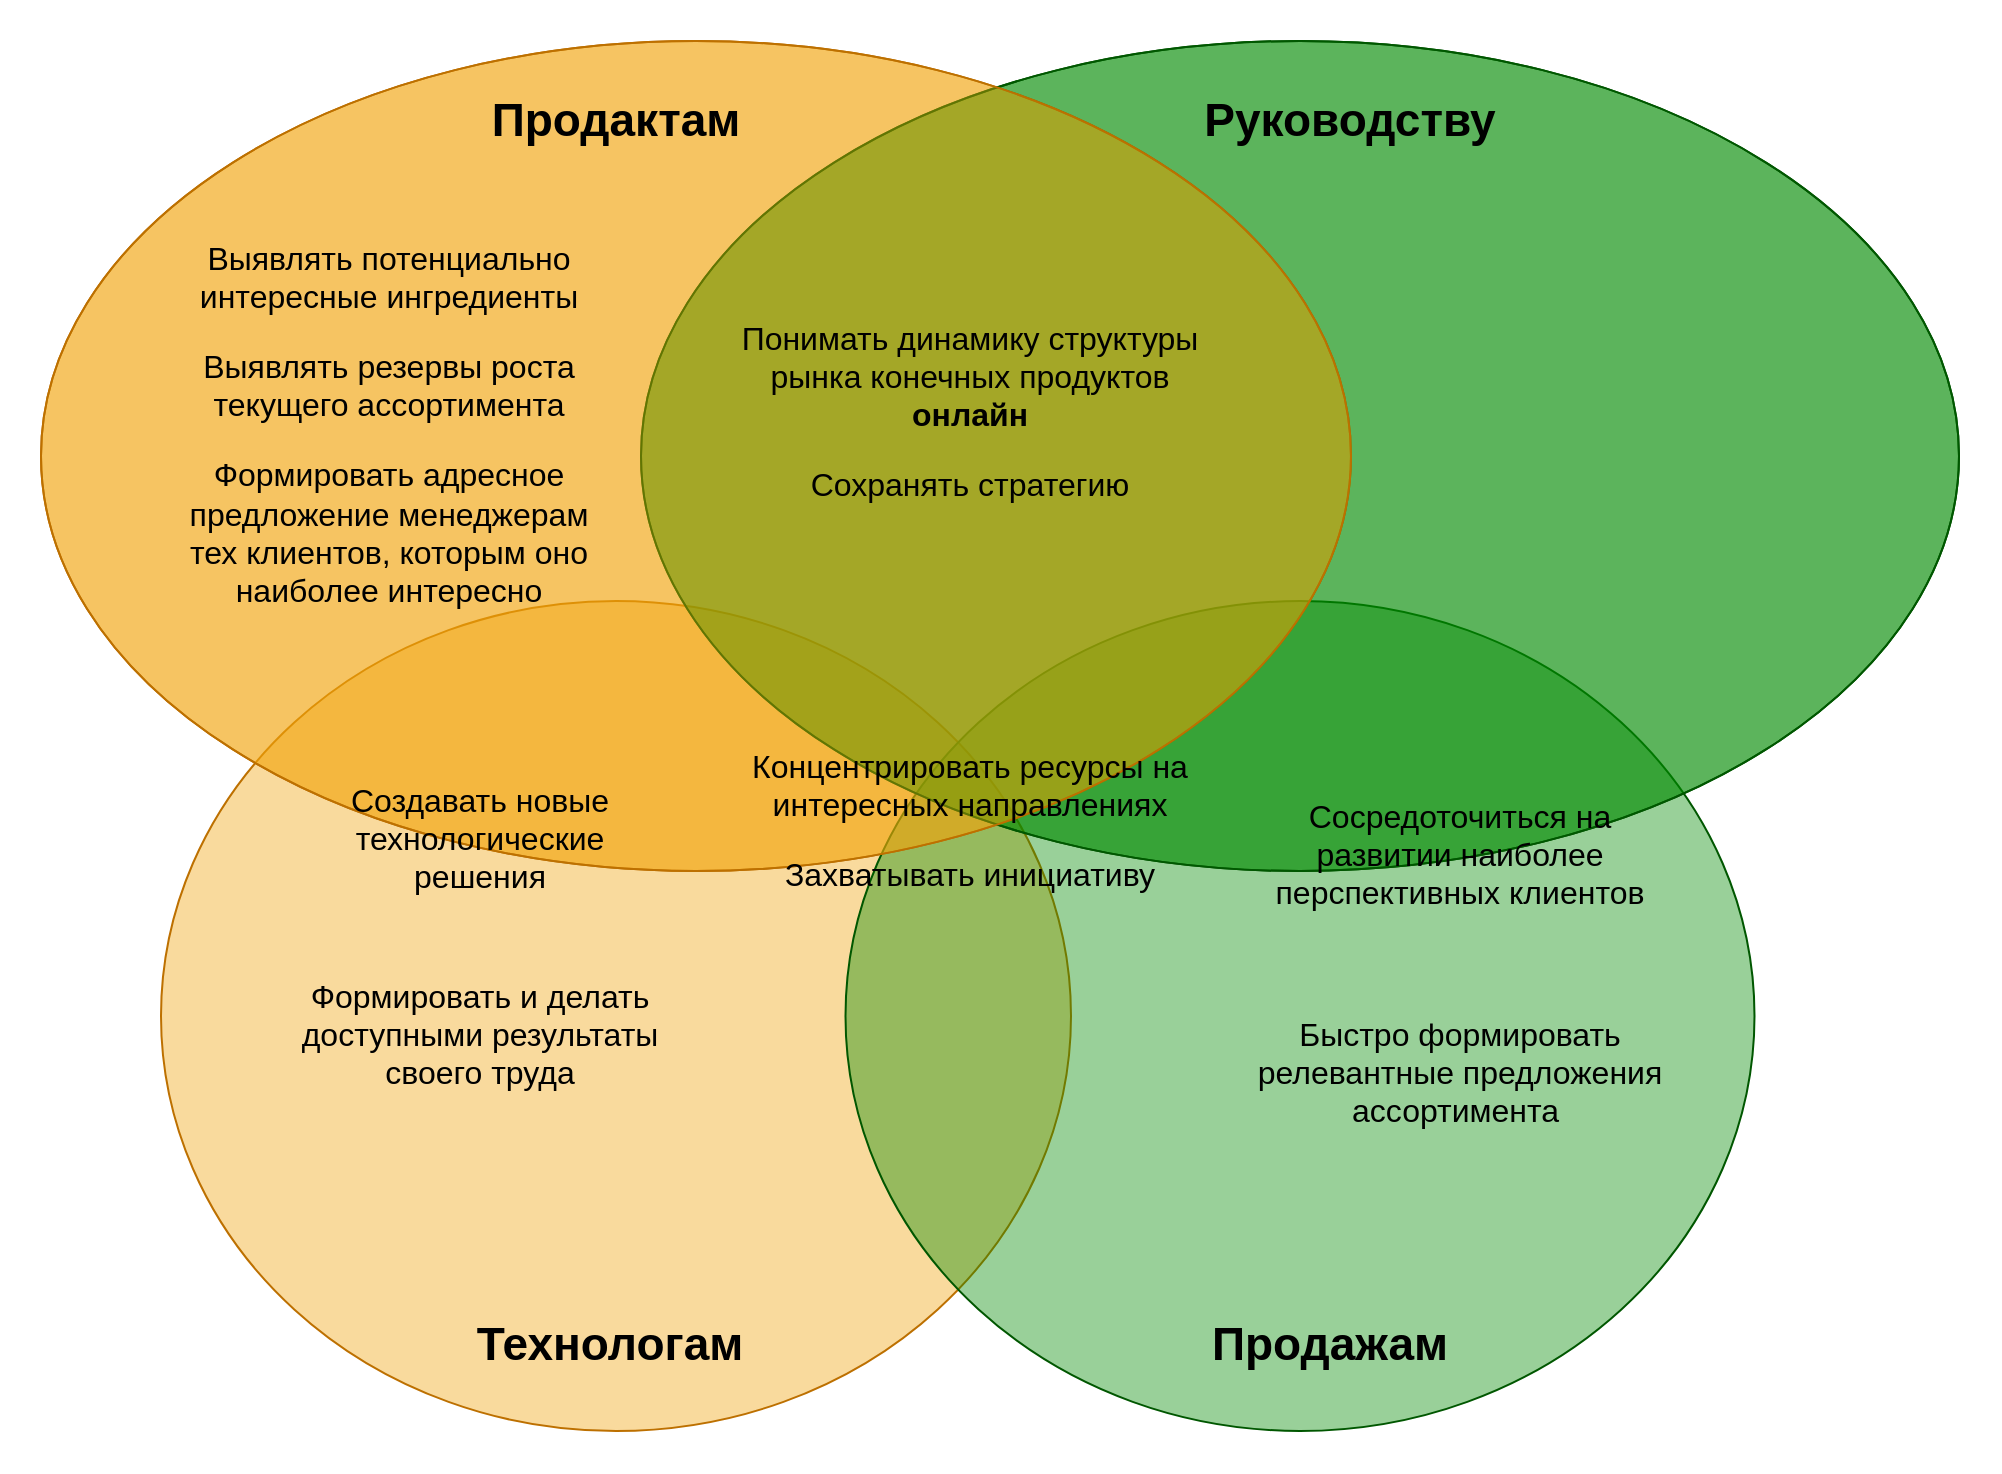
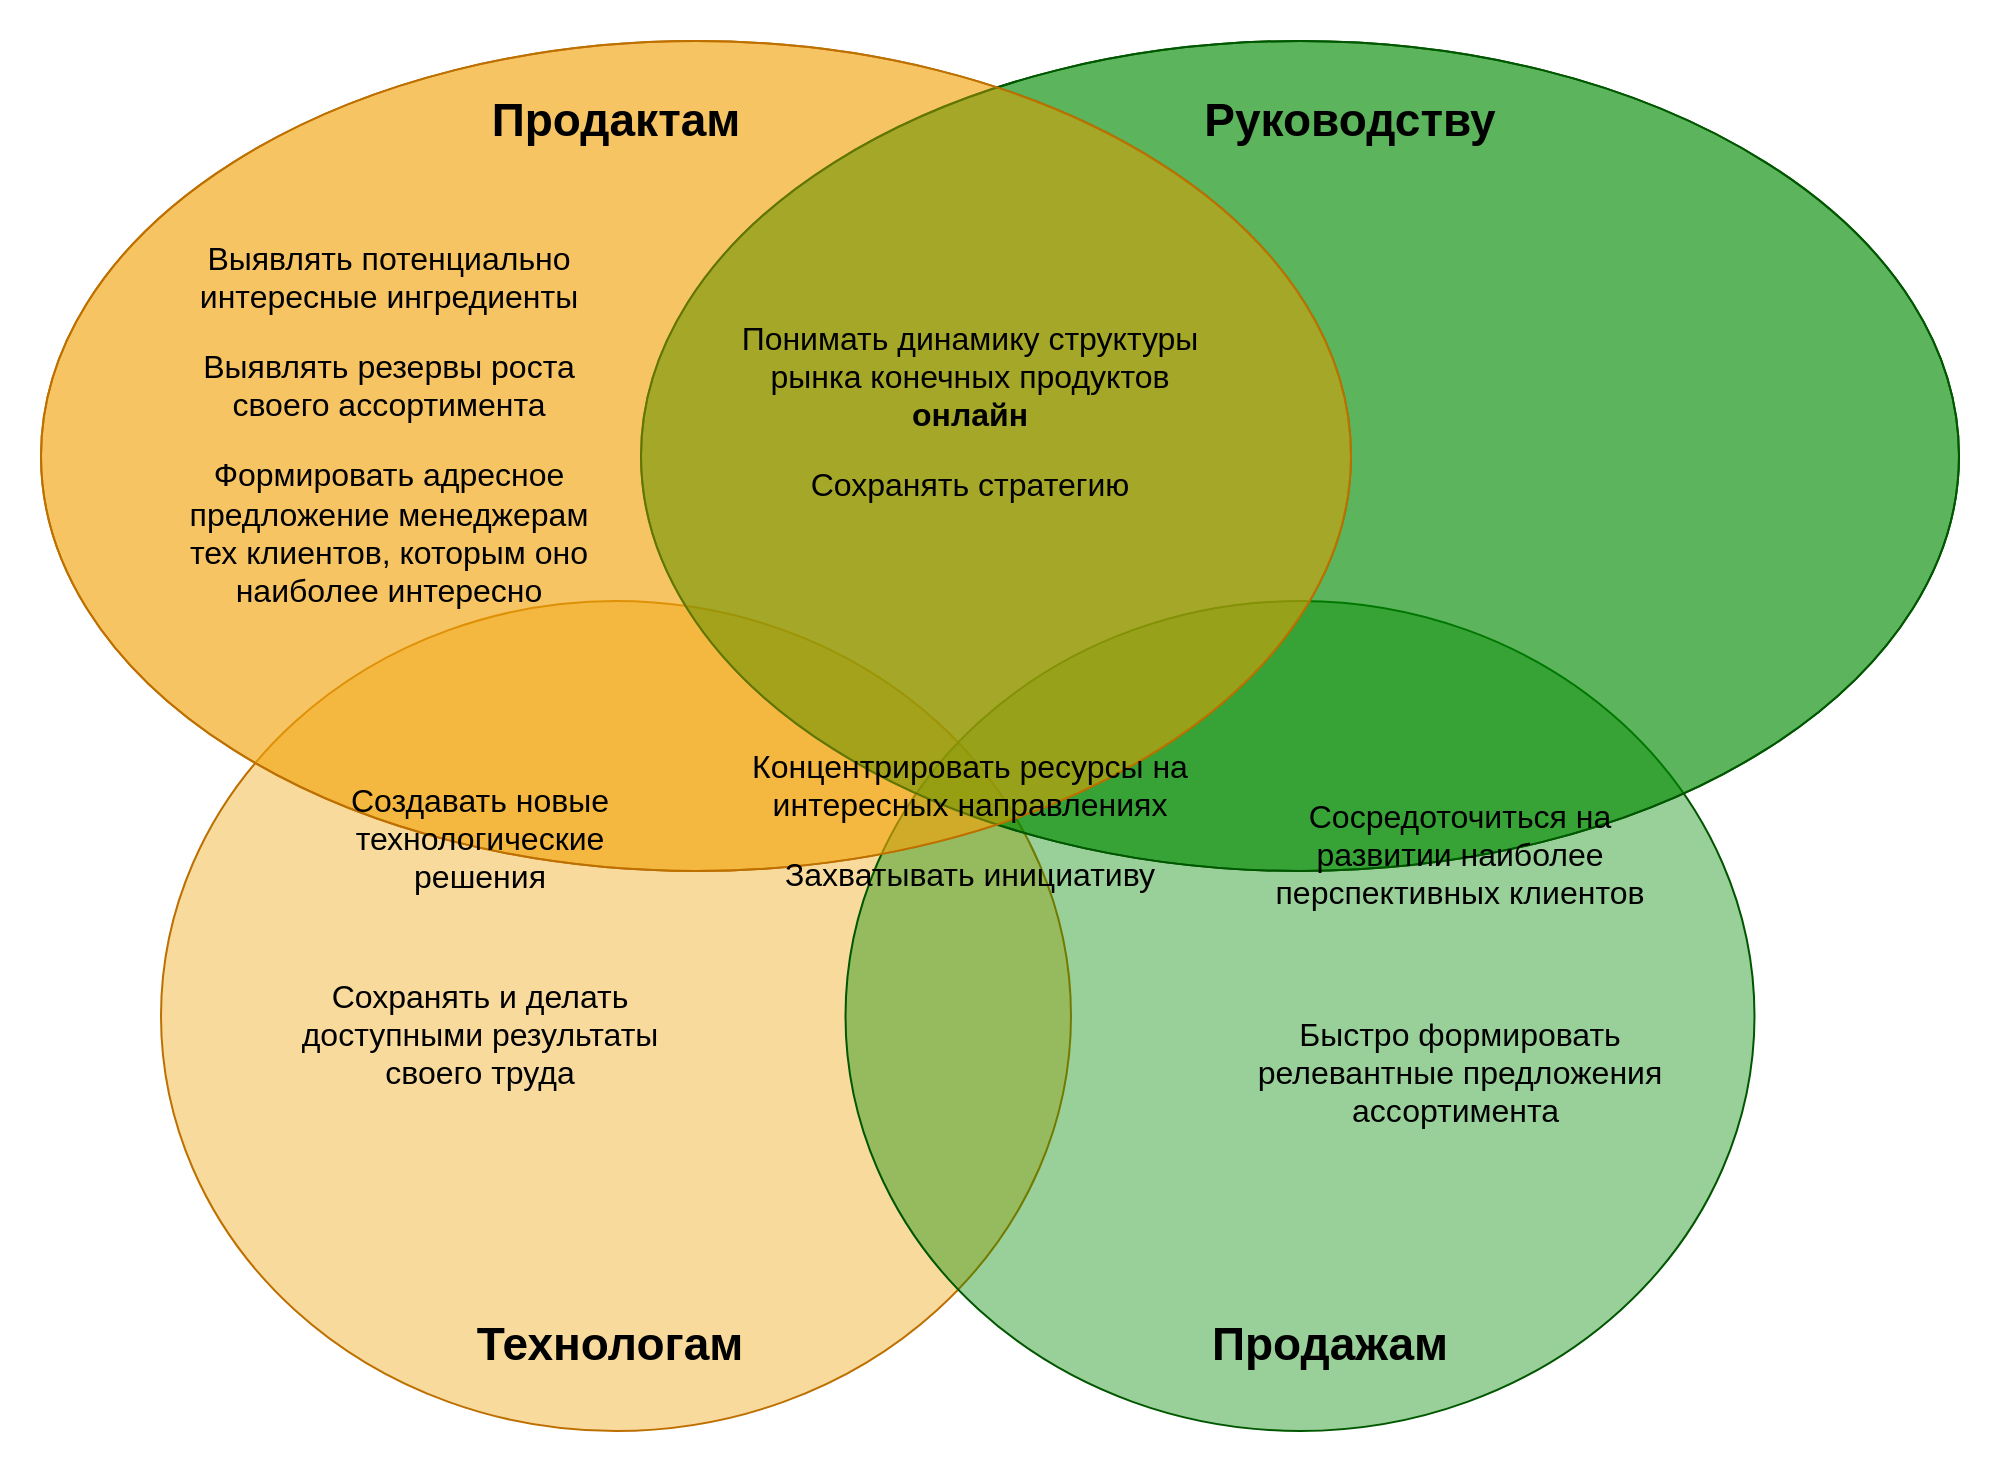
- <mxCell id="9" value="&lt;h1 style=&quot;font-size: 16px&quot;&gt;&lt;span style=&quot;font-size: 16px ; font-weight: normal&quot;&gt;Выявлять потенциально интересные ингредиенты&lt;/span&gt;&lt;br style=&quot;font-size: 16px&quot;&gt;&lt;/h1&gt;&lt;p style=&quot;font-size: 16px&quot;&gt;Выявлять резервы роста текущего ассортимента&lt;/p&gt;&lt;p style=&quot;font-size: 16px&quot;&gt;Формировать адресное предложение менеджерам тех клиентов, которым оно наиболее интересно&lt;/p&gt;" style="text;html=1;strokeColor=none;fillColor=none;spacing=5;spacingTop=-20;whiteSpace=wrap;overflow=hidden;rounded=0;fontSize=16;align=center;" vertex="1" parent="1"><mxGeometry x="80" y="118.75" width="229" height="212.5" as="geometry" /></mxCell>
+ <mxCell id="9" value="&lt;h1 style=&quot;font-size: 16px&quot;&gt;&lt;span style=&quot;font-size: 16px ; font-weight: normal&quot;&gt;Выявлять потенциально интересные ингредиенты&lt;/span&gt;&lt;br style=&quot;font-size: 16px&quot;&gt;&lt;/h1&gt;&lt;p style=&quot;font-size: 16px&quot;&gt;Выявлять резервы роста своего ассортимента&lt;/p&gt;&lt;p style=&quot;font-size: 16px&quot;&gt;Формировать адресное предложение менеджерам тех клиентов, которым оно наиболее интересно&lt;/p&gt;" style="text;html=1;strokeColor=none;fillColor=none;spacing=5;spacingTop=-20;whiteSpace=wrap;overflow=hidden;rounded=0;fontSize=16;align=center;" vertex="1" parent="1"><mxGeometry x="80" y="118.75" width="229" height="212.5" as="geometry" /></mxCell>
- <mxCell id="13" value="&lt;h1 style=&quot;font-size: 16px&quot;&gt;&lt;span style=&quot;font-weight: normal&quot;&gt;Создавать новые технологические решения&lt;/span&gt;&lt;br&gt;&lt;/h1&gt;&lt;h1 style=&quot;font-size: 16px&quot;&gt;&lt;span style=&quot;font-weight: 400&quot;&gt;&lt;br&gt;&lt;/span&gt;&lt;/h1&gt;&lt;h1 style=&quot;font-size: 16px&quot;&gt;&lt;span style=&quot;font-weight: 400&quot;&gt;Формировать и делать доступными результаты своего труда&lt;/span&gt;&lt;/h1&gt;&lt;p style=&quot;font-size: 16px&quot;&gt;&lt;br style=&quot;font-size: 16px&quot;&gt;&lt;/p&gt;" style="text;html=1;strokeColor=none;fillColor=none;spacing=5;spacingTop=-20;whiteSpace=wrap;overflow=hidden;rounded=0;fontSize=16;align=center;" vertex="1" parent="1"><mxGeometry x="140" y="390" width="200" height="186.25" as="geometry" /></mxCell>
+ <mxCell id="13" value="&lt;h1 style=&quot;font-size: 16px&quot;&gt;&lt;span style=&quot;font-weight: normal&quot;&gt;Создавать новые технологические решения&lt;/span&gt;&lt;br&gt;&lt;/h1&gt;&lt;h1 style=&quot;font-size: 16px&quot;&gt;&lt;span style=&quot;font-weight: 400&quot;&gt;&lt;br&gt;&lt;/span&gt;&lt;/h1&gt;&lt;h1 style=&quot;font-size: 16px&quot;&gt;&lt;span style=&quot;font-weight: 400&quot;&gt;Сохранять и делать доступными результаты своего труда&lt;/span&gt;&lt;/h1&gt;&lt;p style=&quot;font-size: 16px&quot;&gt;&lt;br style=&quot;font-size: 16px&quot;&gt;&lt;/p&gt;" style="text;html=1;strokeColor=none;fillColor=none;spacing=5;spacingTop=-20;whiteSpace=wrap;overflow=hidden;rounded=0;fontSize=16;align=center;" vertex="1" parent="1"><mxGeometry x="140" y="390" width="200" height="186.25" as="geometry" /></mxCell>
